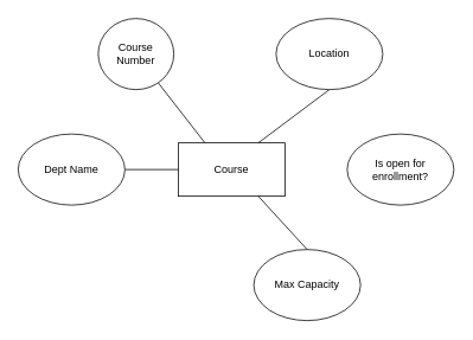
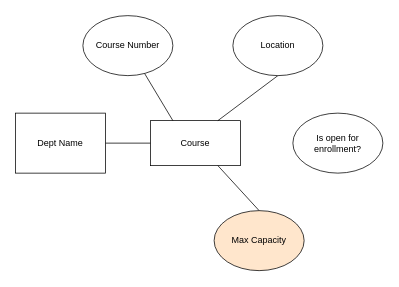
- <mxCell id="9" value="Course Number" style="ellipse;whiteSpace=wrap;html=1;" vertex="1" parent="1"><mxGeometry x="110" y="20" width="85" height="80" as="geometry" /></mxCell>
+ <mxCell id="9" value="Course Number" style="ellipse;whiteSpace=wrap;html=1;" vertex="1" parent="1"><mxGeometry x="110" y="20" width="120" height="80" as="geometry" /></mxCell>
- <mxCell id="4" value="Dept Name" style="ellipse;whiteSpace=wrap;html=1;" vertex="1" parent="1"><mxGeometry x="20" y="150" width="120" height="80" as="geometry" /></mxCell>
+ <mxCell id="4" value="Dept Name" style="whiteSpace=wrap;html=1;rounded=0;" vertex="1" parent="1"><mxGeometry x="20" y="150" width="120" height="80" as="geometry" /></mxCell>
- <mxCell id="6" value="Max Capacity" style="ellipse;whiteSpace=wrap;html=1;" vertex="1" parent="1"><mxGeometry x="285" y="280" width="120" height="80" as="geometry" /></mxCell>
+ <mxCell id="6" value="Max Capacity" style="ellipse;whiteSpace=wrap;html=1;fillColor=#ffe6cc;" vertex="1" parent="1"><mxGeometry x="285" y="280" width="120" height="80" as="geometry" /></mxCell>
